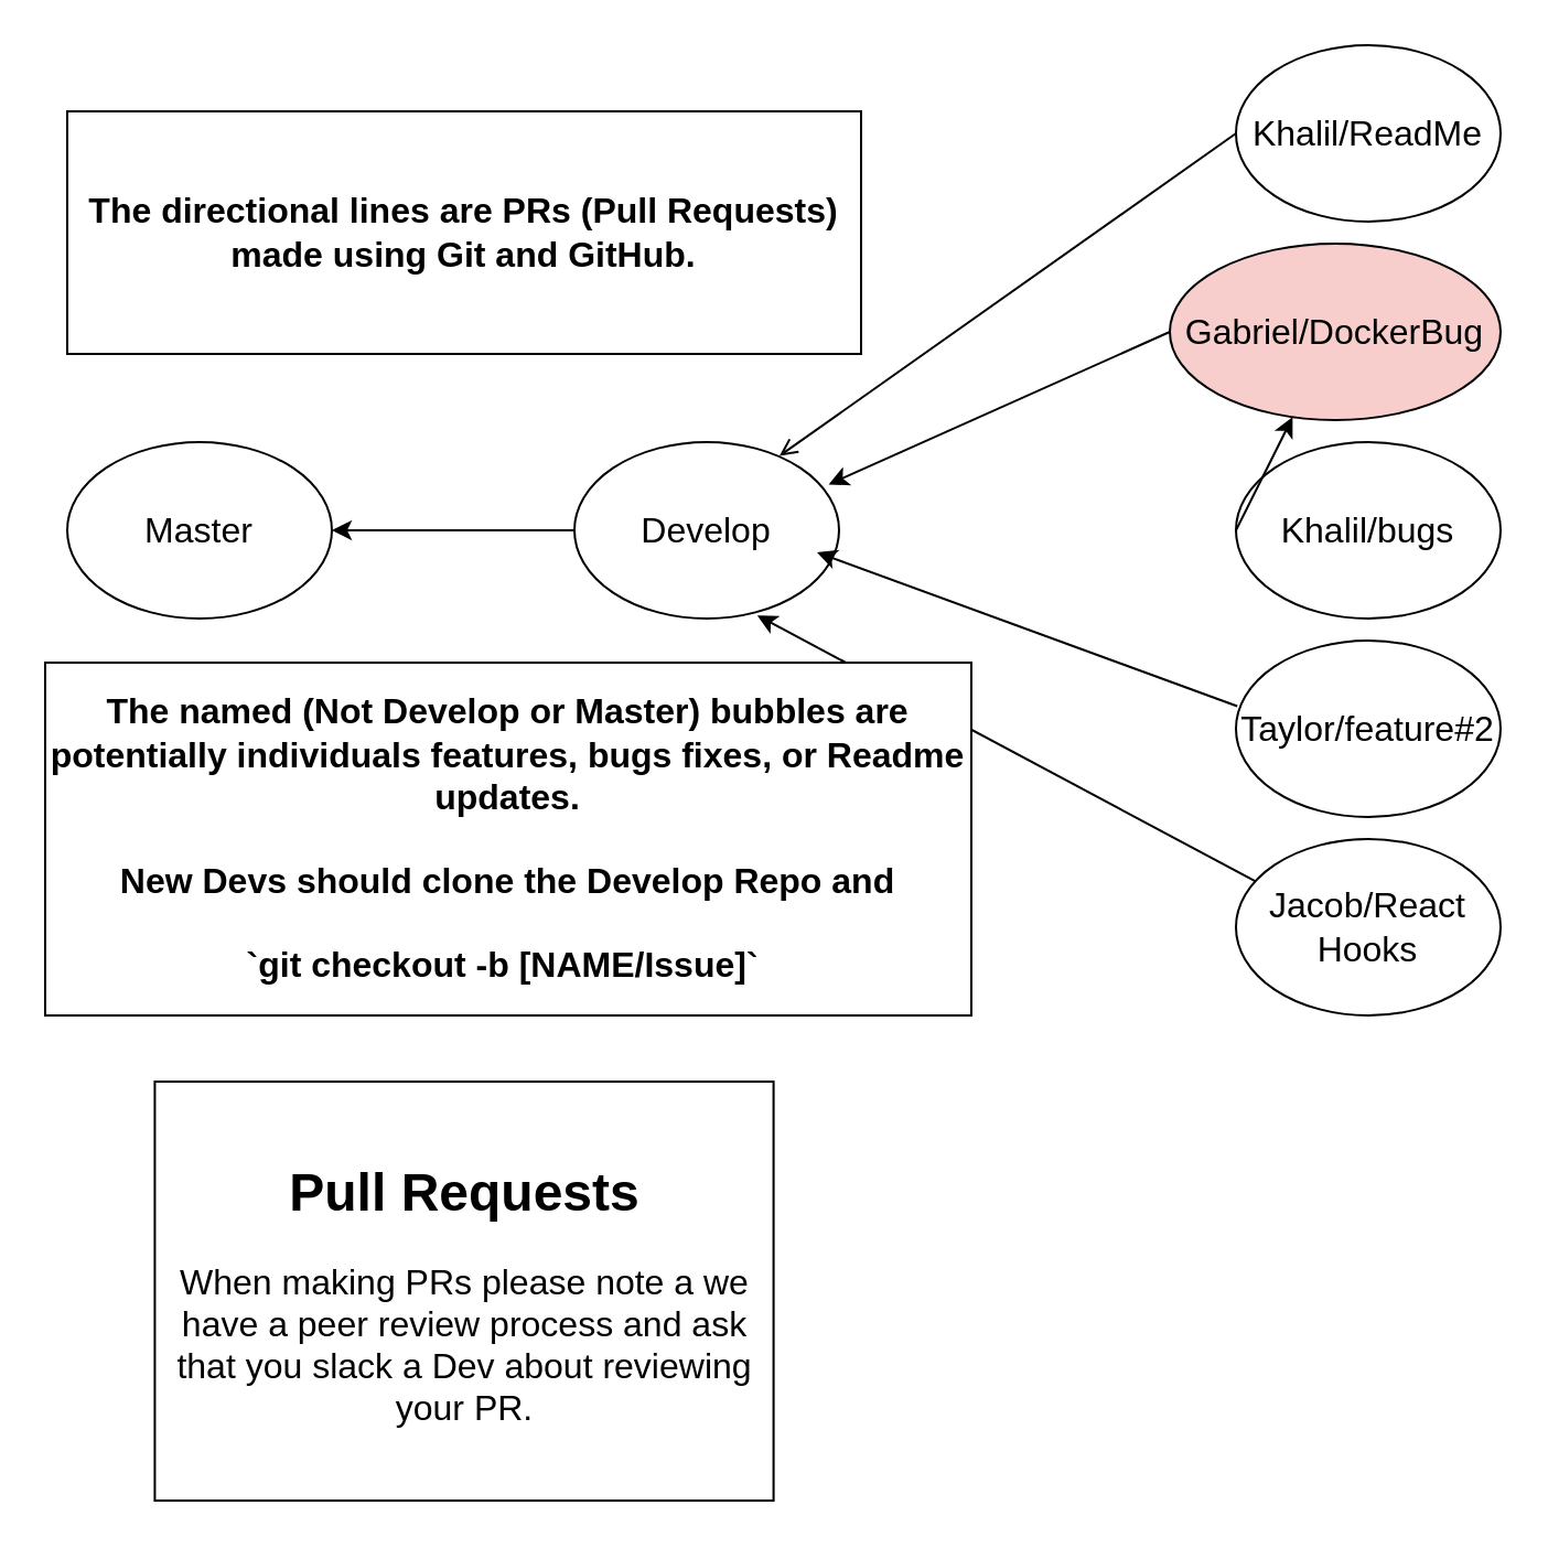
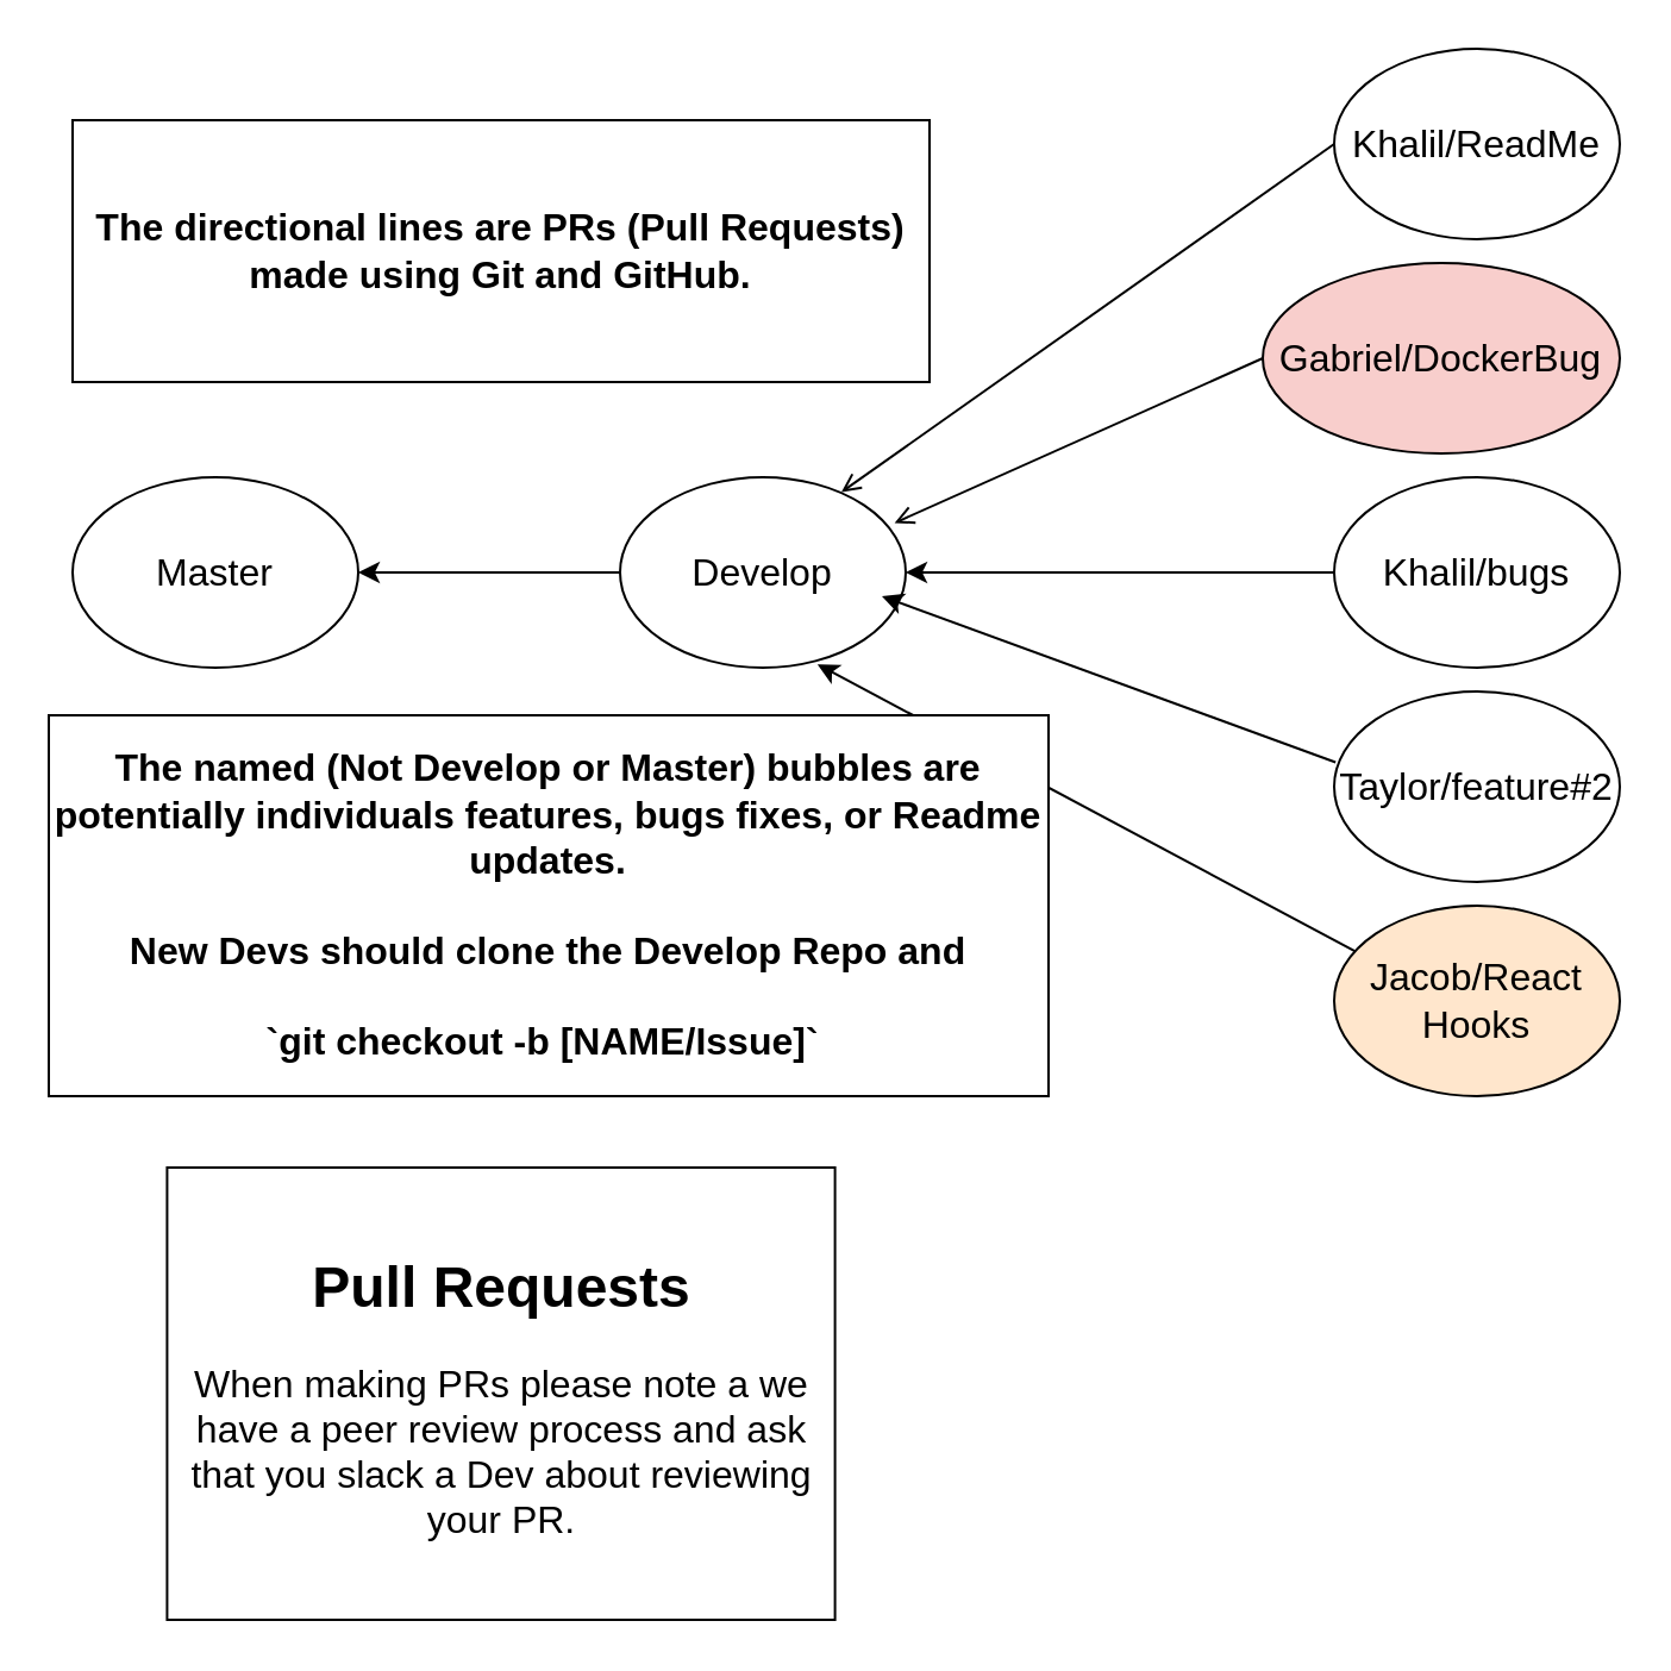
- <mxCell id="11" value="" style="endArrow=classic;html=1;exitX=0;exitY=0.5;exitDx=0;exitDy=0;entryX=0.961;entryY=0.24;entryDx=0;entryDy=0;entryPerimeter=0;" edge="1" parent="1" source="3" target="6"><mxGeometry width="50" height="50" relative="1" as="geometry"><mxPoint x="570" y="70" as="sourcePoint" /><mxPoint x="384" y="230" as="targetPoint" /></mxGeometry></mxCell>
+ <mxCell id="11" value="" style="endArrow=open;html=1;exitX=0;exitY=0.5;exitDx=0;exitDy=0;entryX=0.961;entryY=0.24;entryDx=0;entryDy=0;entryPerimeter=0;" edge="1" parent="1" source="3" target="6"><mxGeometry width="50" height="50" relative="1" as="geometry"><mxPoint x="570" y="70" as="sourcePoint" /><mxPoint x="384" y="230" as="targetPoint" /></mxGeometry></mxCell>
- <mxCell id="12" value="" style="endArrow=classic;html=1;exitX=0;exitY=0.5;exitDx=0;exitDy=0;" edge="1" parent="1" source="10" target="3"><mxGeometry width="50" height="50" relative="1" as="geometry"><mxPoint x="580" y="80" as="sourcePoint" /><mxPoint x="393.52" y="240.32" as="targetPoint" /></mxGeometry></mxCell>
+ <mxCell id="12" value="" style="endArrow=classic;html=1;entryX=1;entryY=0.5;entryDx=0;entryDy=0;exitX=0;exitY=0.5;exitDx=0;exitDy=0;" edge="1" parent="1" source="10" target="6"><mxGeometry width="50" height="50" relative="1" as="geometry"><mxPoint x="580" y="80" as="sourcePoint" /><mxPoint x="393.52" y="240.32" as="targetPoint" /></mxGeometry></mxCell>
- <mxCell id="5" value="&lt;span style=&quot;font-size: 16px ; white-space: normal&quot;&gt;Jacob/React Hooks&lt;/span&gt;" style="ellipse;whiteSpace=wrap;html=1;" vertex="1" parent="1"><mxGeometry x="560" y="380" width="120" height="80" as="geometry" /></mxCell>
+ <mxCell id="5" value="&lt;span style=&quot;font-size: 16px ; white-space: normal&quot;&gt;Jacob/React Hooks&lt;/span&gt;" style="ellipse;whiteSpace=wrap;html=1;fillColor=#ffe6cc;" vertex="1" parent="1"><mxGeometry x="560" y="380" width="120" height="80" as="geometry" /></mxCell>
